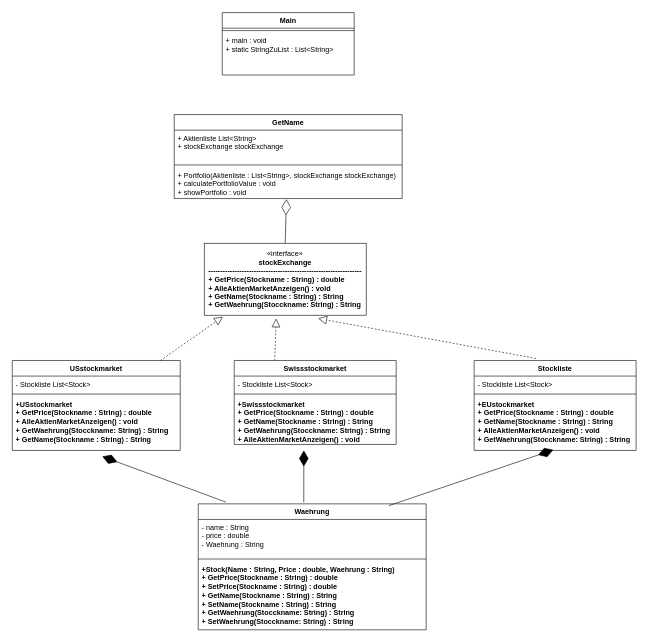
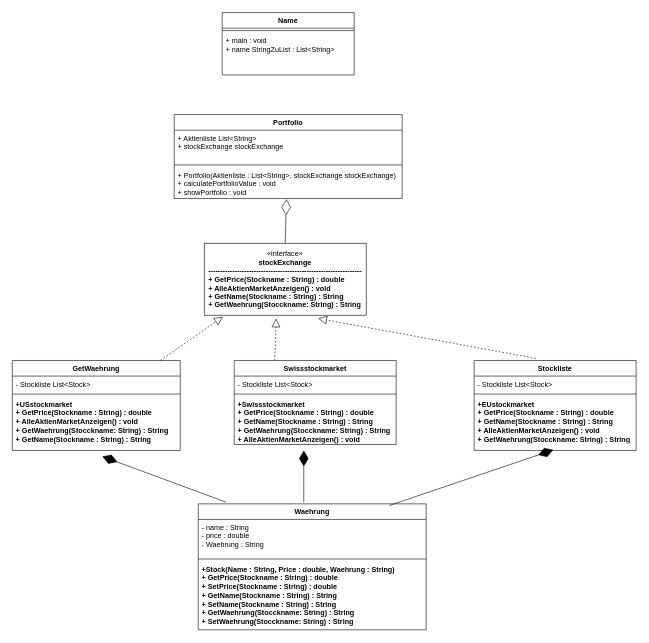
- <mxCell id="2" value="Main" style="swimlane;fontStyle=1;align=center;verticalAlign=top;childLayout=stackLayout;horizontal=1;startSize=26;horizontalStack=0;resizeParent=1;resizeParentMax=0;resizeLast=0;collapsible=1;marginBottom=0;whiteSpace=wrap;html=1;" parent="1" vertex="1"><mxGeometry x="370" y="20" width="220" height="104" as="geometry" /></mxCell>
+ <mxCell id="2" value="Name" style="swimlane;fontStyle=1;align=center;verticalAlign=top;childLayout=stackLayout;horizontal=1;startSize=26;horizontalStack=0;resizeParent=1;resizeParentMax=0;resizeLast=0;collapsible=1;marginBottom=0;whiteSpace=wrap;html=1;" parent="1" vertex="1"><mxGeometry x="370" y="20" width="220" height="104" as="geometry" /></mxCell>
- <mxCell id="4" value="+ main : void&lt;br&gt;+ static StringZuList : List&amp;lt;String&amp;gt;" style="text;strokeColor=none;fillColor=none;align=left;verticalAlign=top;spacingLeft=4;spacingRight=4;overflow=hidden;rotatable=0;points=[[0,0.5],[1,0.5]];portConstraint=eastwest;whiteSpace=wrap;html=1;" parent="2" vertex="1"><mxGeometry y="34" width="220" height="70" as="geometry" /></mxCell>
+ <mxCell id="4" value="+ main : void&lt;br&gt;+ name StringZuList : List&amp;lt;String&amp;gt;" style="text;strokeColor=none;fillColor=none;align=left;verticalAlign=top;spacingLeft=4;spacingRight=4;overflow=hidden;rotatable=0;points=[[0,0.5],[1,0.5]];portConstraint=eastwest;whiteSpace=wrap;html=1;" parent="2" vertex="1"><mxGeometry y="34" width="220" height="70" as="geometry" /></mxCell>
- <mxCell id="9" value="GetName" style="swimlane;fontStyle=1;align=center;verticalAlign=top;childLayout=stackLayout;horizontal=1;startSize=26;horizontalStack=0;resizeParent=1;resizeParentMax=0;resizeLast=0;collapsible=1;marginBottom=0;whiteSpace=wrap;html=1;" parent="1" vertex="1"><mxGeometry x="290" y="190" width="380" height="140" as="geometry" /></mxCell>
+ <mxCell id="9" value="Portfolio" style="swimlane;fontStyle=1;align=center;verticalAlign=top;childLayout=stackLayout;horizontal=1;startSize=26;horizontalStack=0;resizeParent=1;resizeParentMax=0;resizeLast=0;collapsible=1;marginBottom=0;whiteSpace=wrap;html=1;" parent="1" vertex="1"><mxGeometry x="290" y="190" width="380" height="140" as="geometry" /></mxCell>
- <mxCell id="13" value="USstockmarket" style="swimlane;fontStyle=1;align=center;verticalAlign=top;childLayout=stackLayout;horizontal=1;startSize=26;horizontalStack=0;resizeParent=1;resizeParentMax=0;resizeLast=0;collapsible=1;marginBottom=0;whiteSpace=wrap;html=1;" parent="1" vertex="1"><mxGeometry x="20" y="600" width="280" height="150" as="geometry" /></mxCell>
+ <mxCell id="13" value="GetWaehrung" style="swimlane;fontStyle=1;align=center;verticalAlign=top;childLayout=stackLayout;horizontal=1;startSize=26;horizontalStack=0;resizeParent=1;resizeParentMax=0;resizeLast=0;collapsible=1;marginBottom=0;whiteSpace=wrap;html=1;" parent="1" vertex="1"><mxGeometry x="20" y="600" width="280" height="150" as="geometry" /></mxCell>
